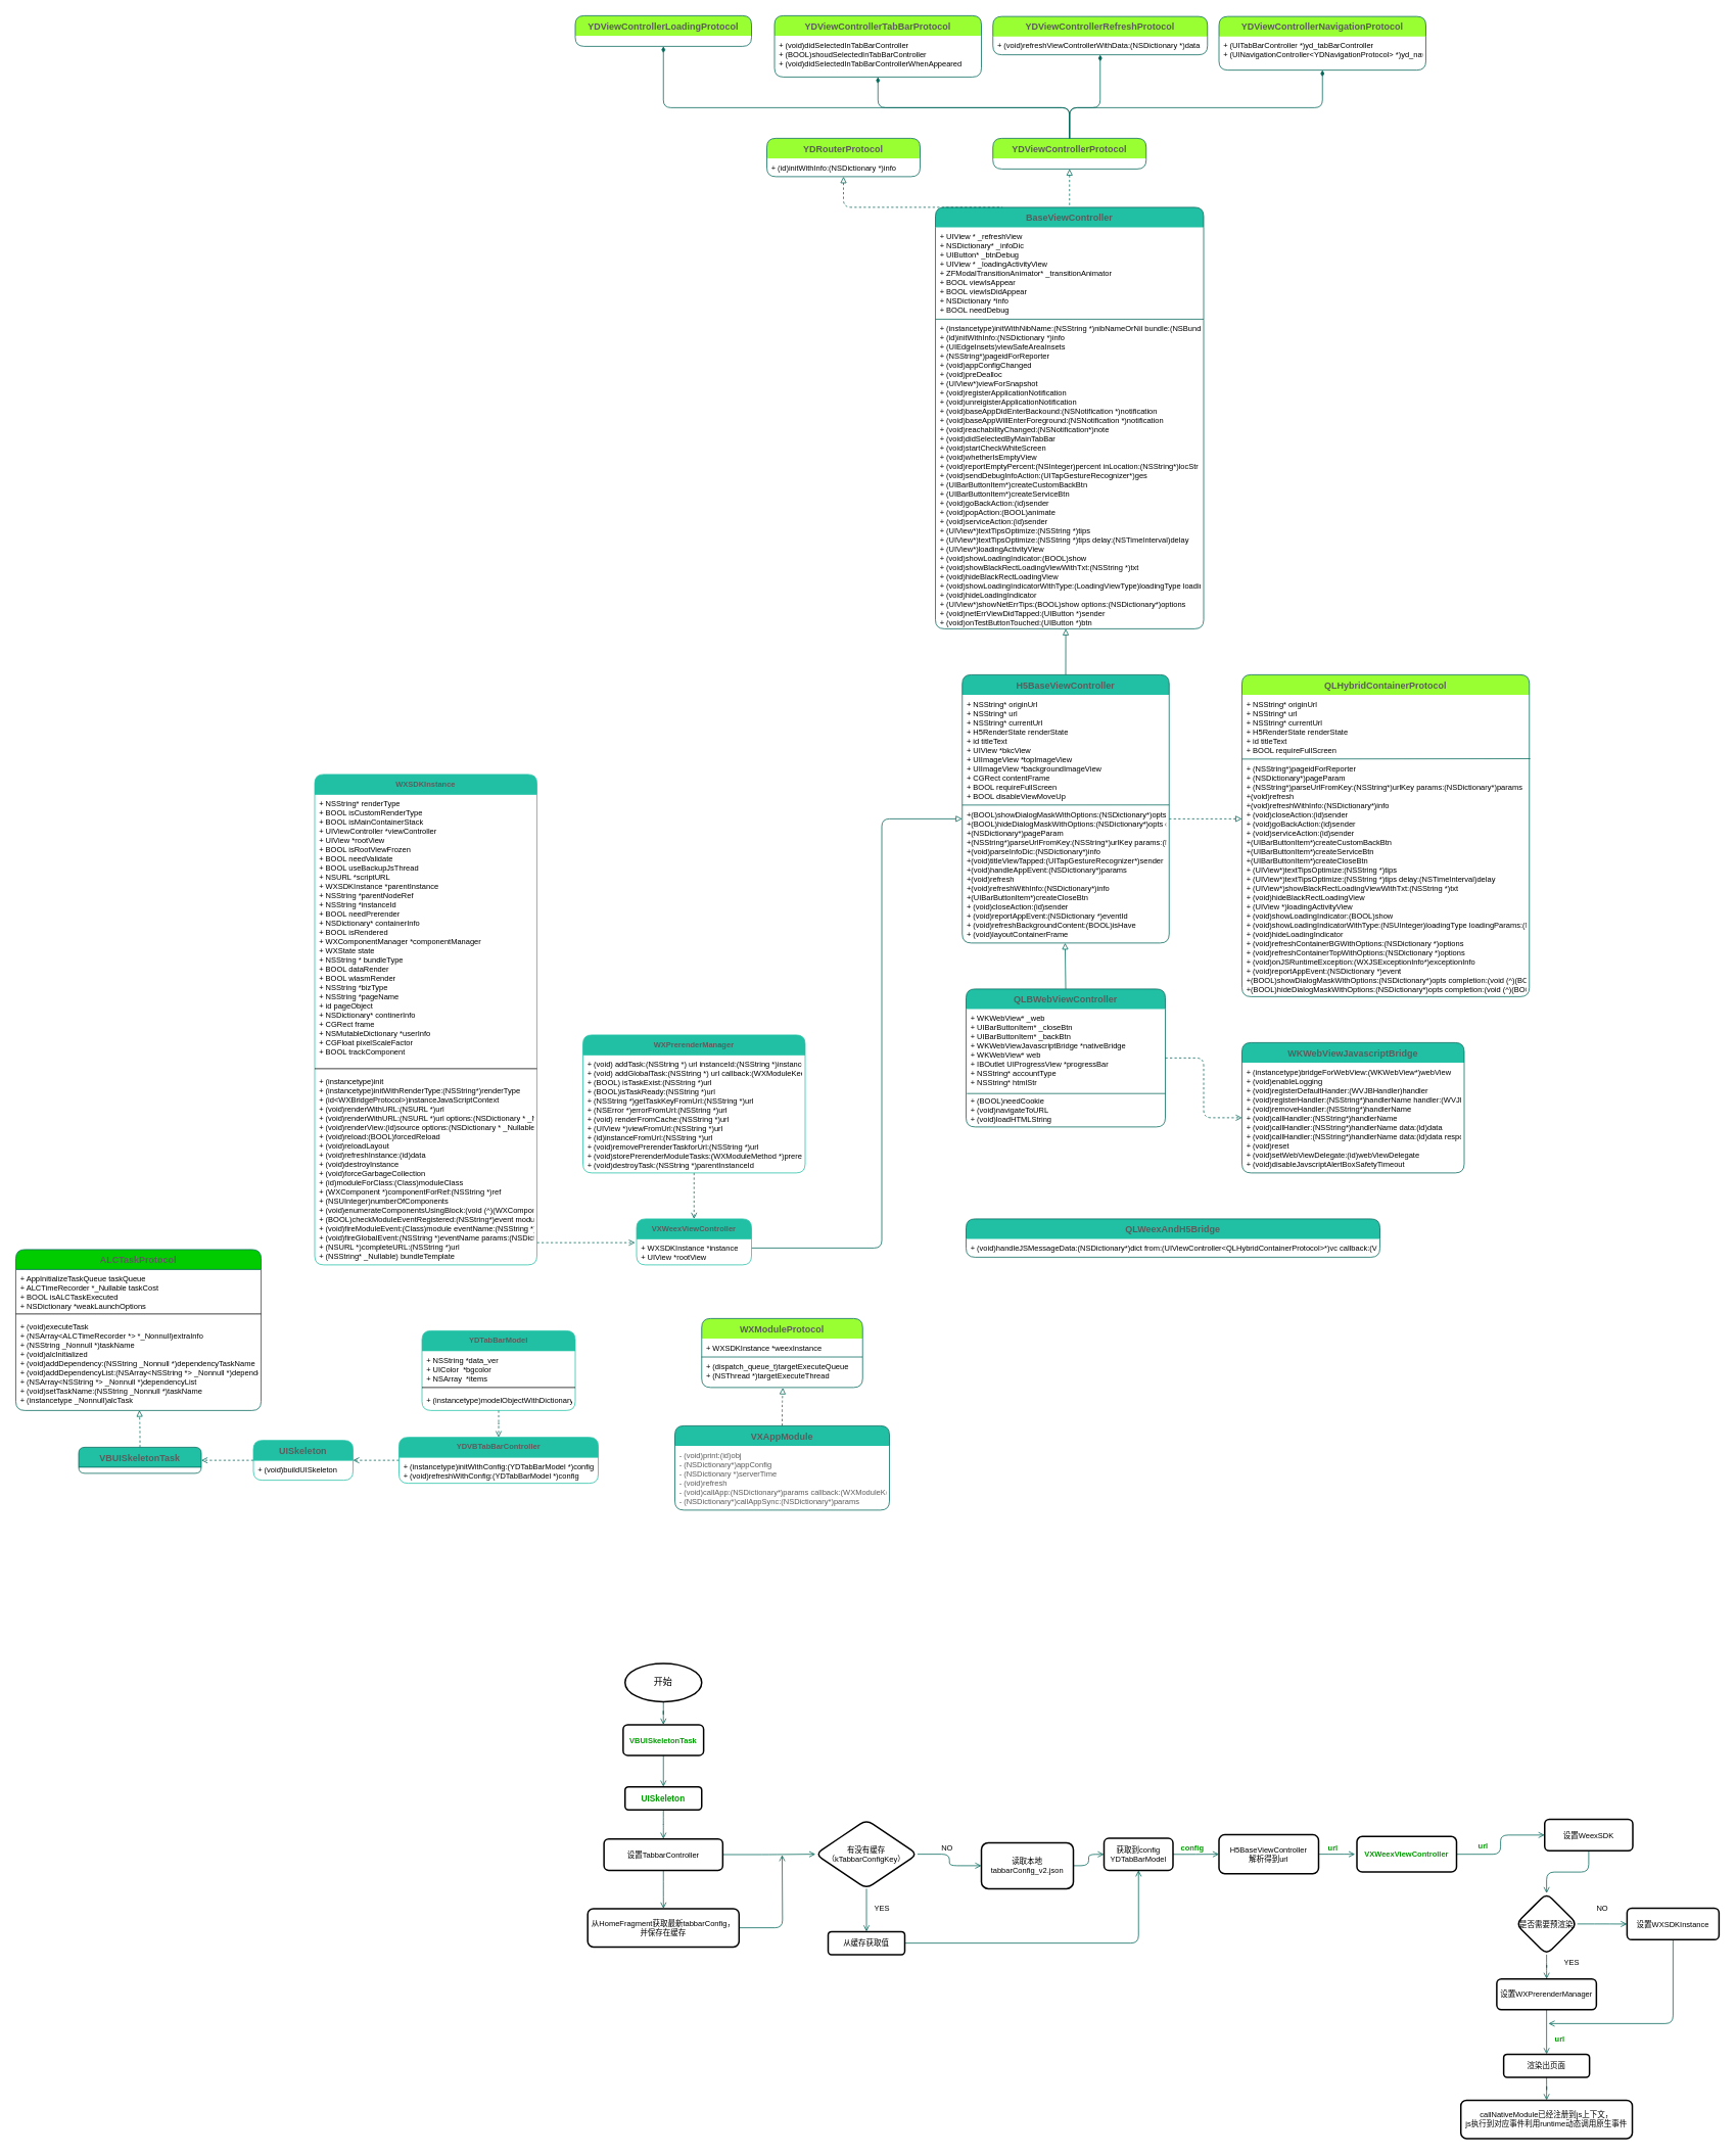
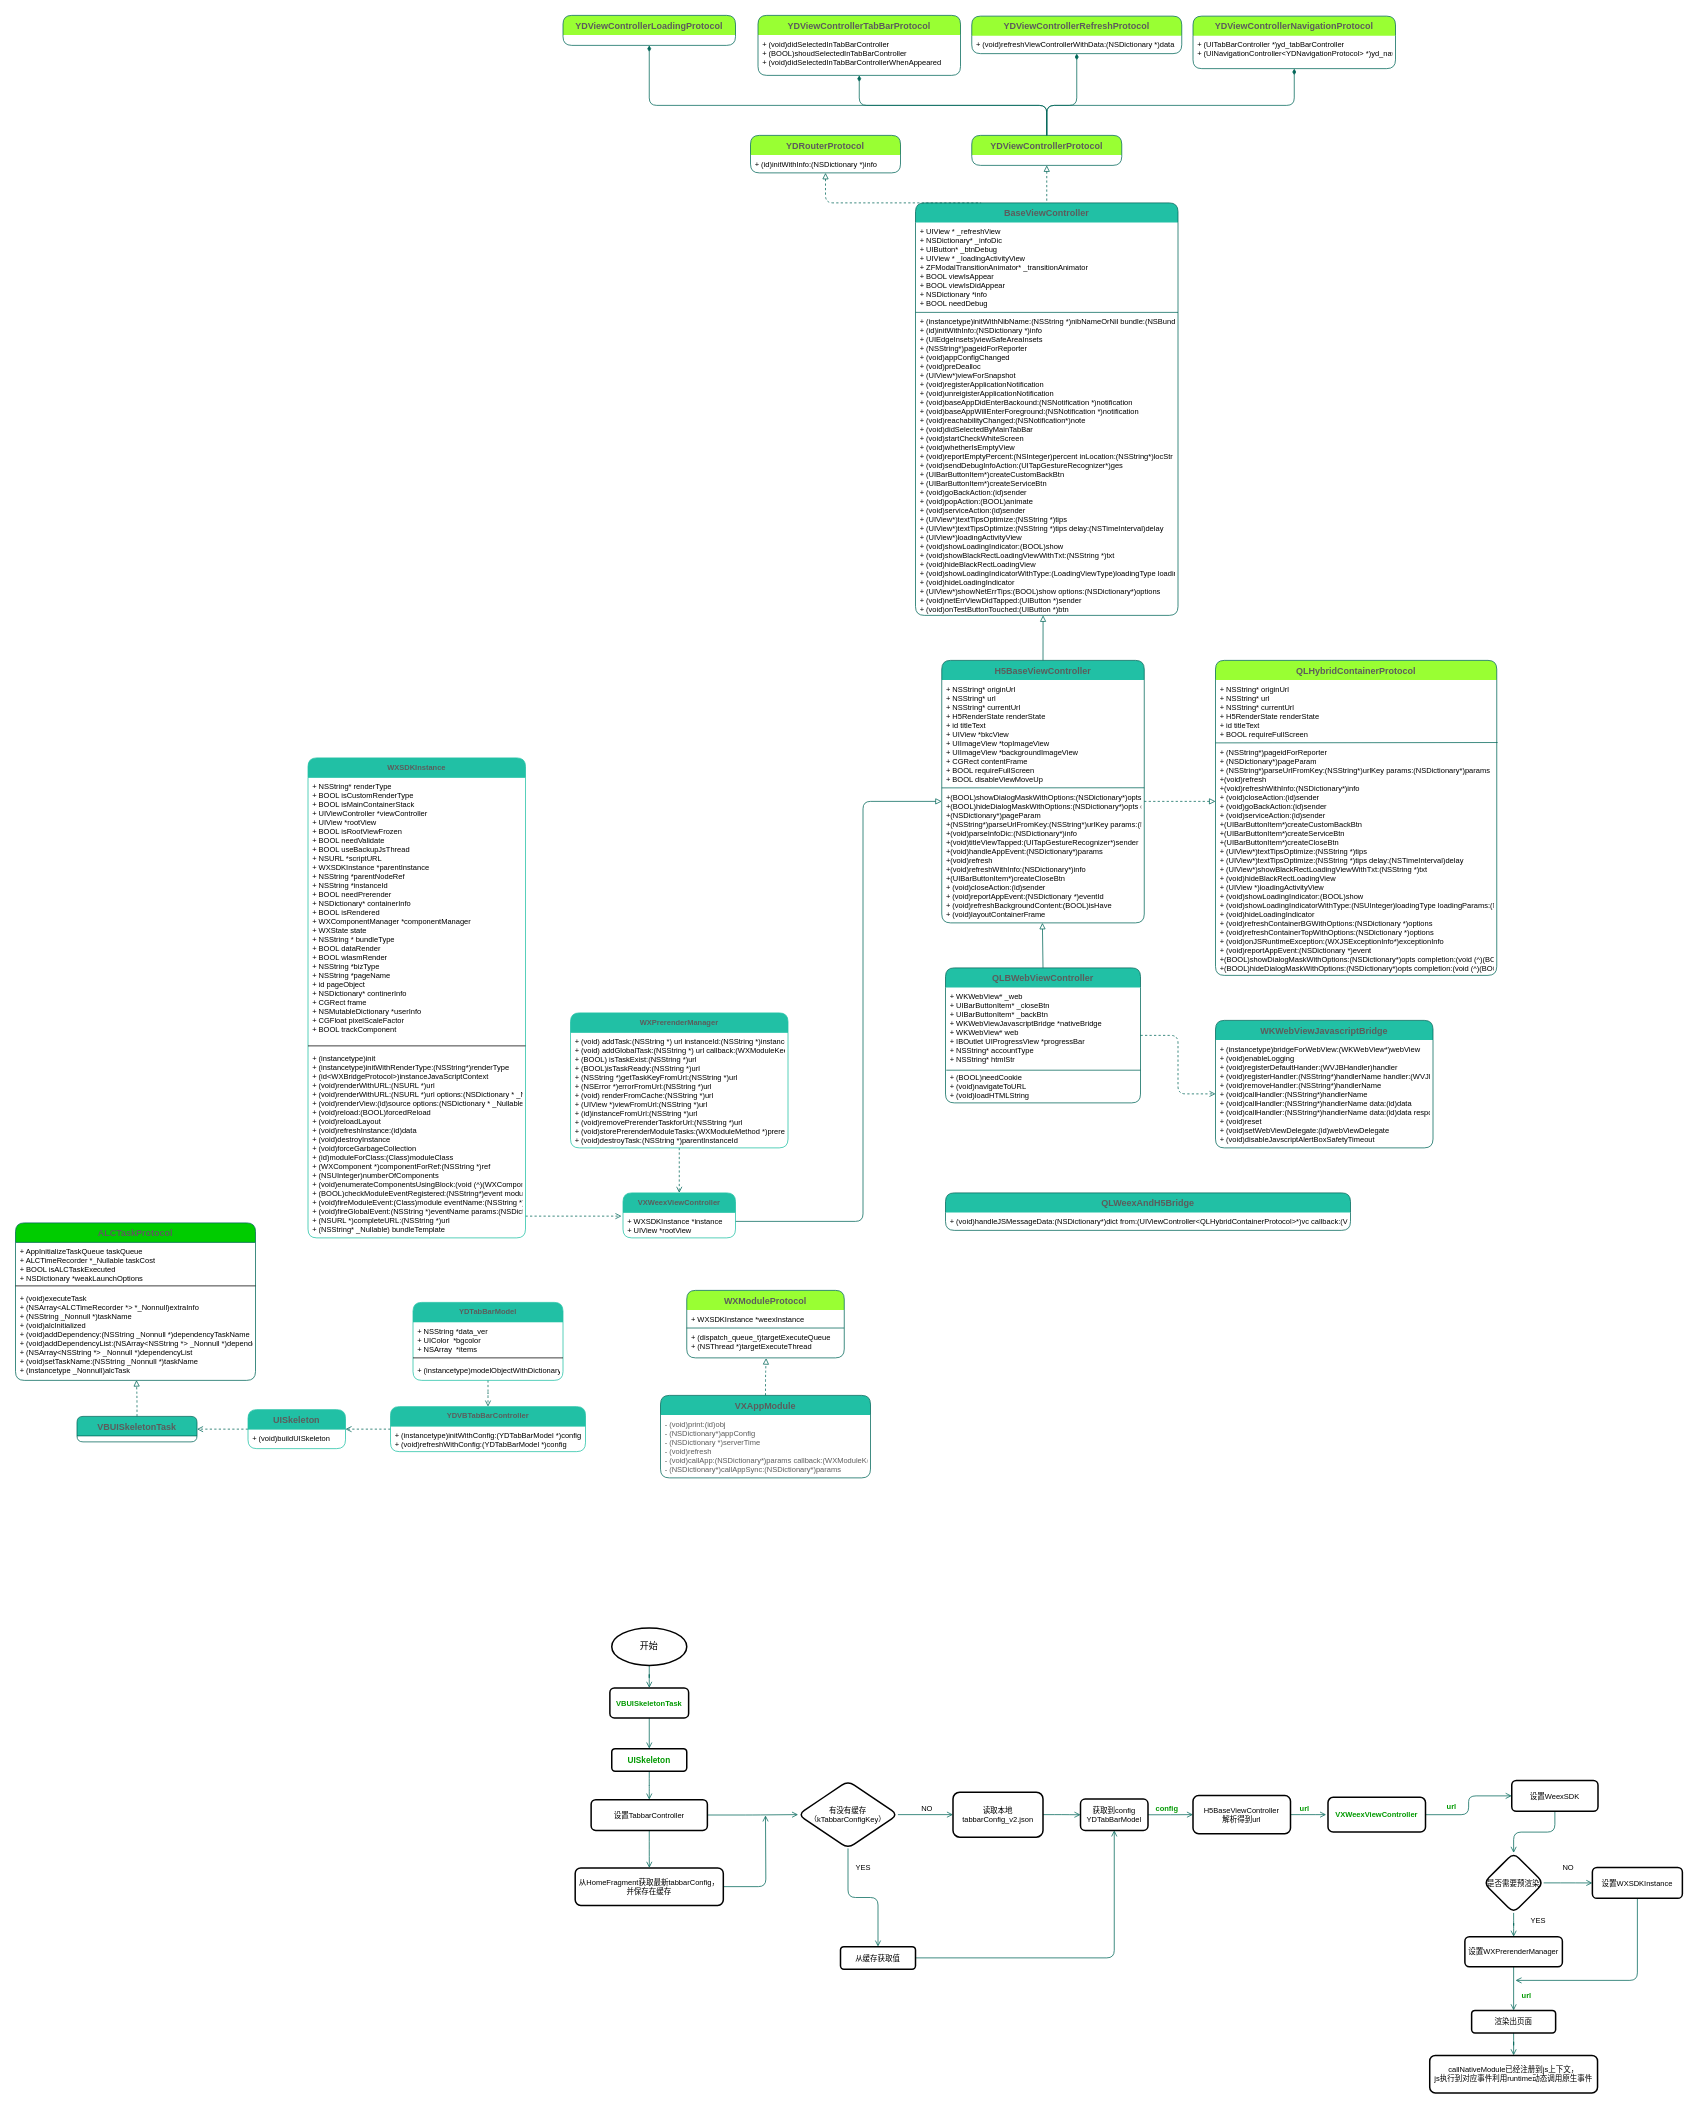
- <mxCell id="48" value="读取本地&#10;tabbarConfig_v2.json" style="rounded=1;shadow=0;fontSize=10;strokeWidth=2;fillColor=none;glass=0;sketch=0;fontStyle=0" parent="1" vertex="1"><mxGeometry x="1280" y="2404" width="120" height="60" as="geometry" /></mxCell>
+ <mxCell id="48" value="读取本地&#10;tabbarConfig_v2.json" style="rounded=1;shadow=0;fontSize=10;strokeWidth=2;fillColor=none;glass=0;sketch=0;fontStyle=0" parent="1" vertex="1"><mxGeometry x="1270" y="2389" width="120" height="60" as="geometry" /></mxCell>
- <mxCell id="51" value="从缓存获取值" style="rounded=1;shadow=0;fontSize=10;strokeWidth=2;fillColor=none;glass=0;sketch=0;" parent="1" vertex="1"><mxGeometry x="1080" y="2520" width="100" height="30" as="geometry" /></mxCell>
+ <mxCell id="51" value="从缓存获取值" style="rounded=1;shadow=0;fontSize=10;strokeWidth=2;fillColor=none;glass=0;sketch=0;" parent="1" vertex="1"><mxGeometry x="1120" y="2595" width="100" height="30" as="geometry" /></mxCell>
